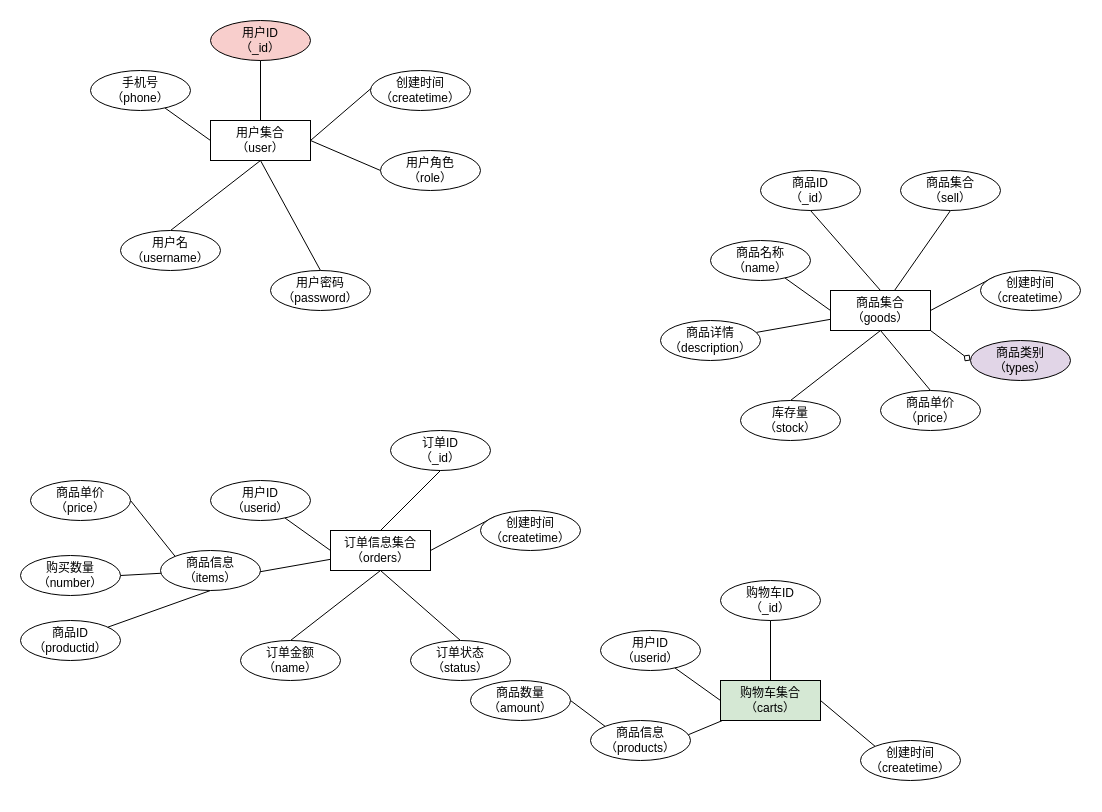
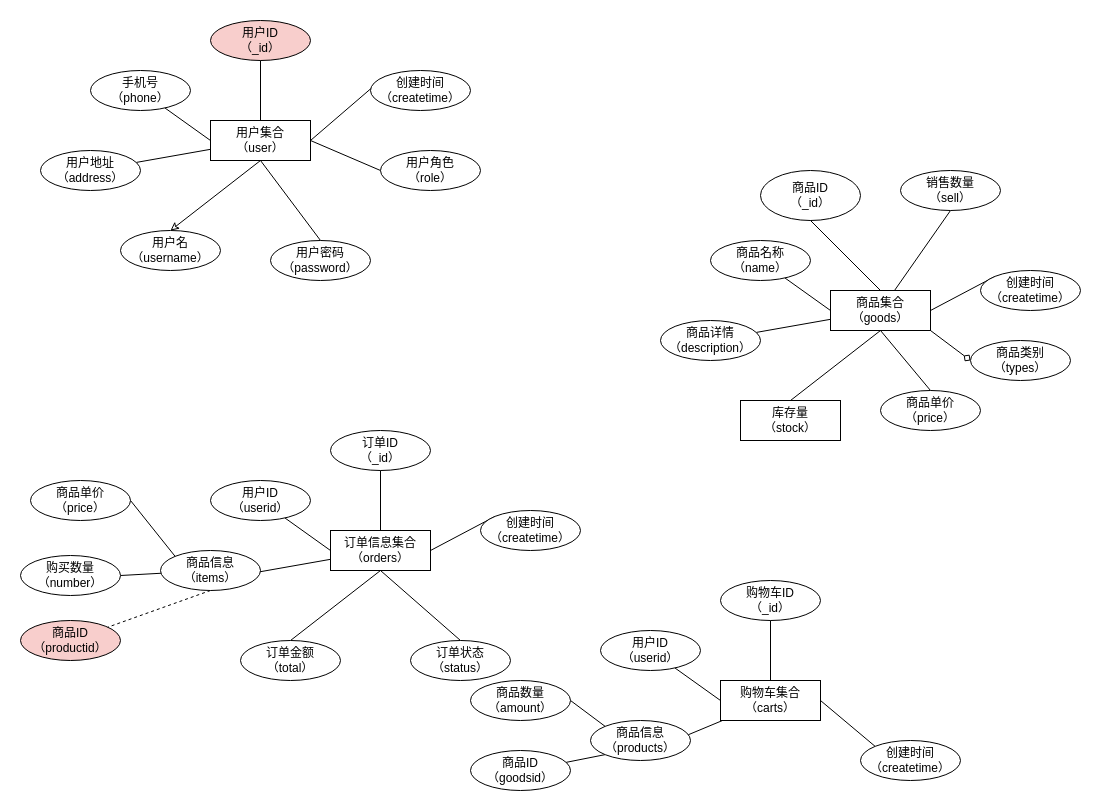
+ <mxCell id="6" value="" style="rounded=0;orthogonalLoop=1;jettySize=auto;html=1;endArrow=none;endFill=0;" parent="1" source="10" target="12" edge="1"><mxGeometry relative="1" as="geometry" /></mxCell>
+ <mxCell id="12" value="用户地址&lt;br&gt;（address）" style="ellipse;whiteSpace=wrap;html=1;align=center;" parent="1" vertex="1"><mxGeometry x="40" y="150" width="100" height="40" as="geometry" /></mxCell>
- <mxCell id="28" value="商品ID&lt;br&gt;（_id）" style="ellipse;whiteSpace=wrap;html=1;align=center;" parent="1" vertex="1"><mxGeometry x="760" y="170" width="100" height="40" as="geometry" /></mxCell>
+ <mxCell id="28" value="商品ID&lt;br&gt;（_id）" style="ellipse;whiteSpace=wrap;html=1;align=center;" parent="1" vertex="1"><mxGeometry x="760" y="170" width="100" height="50" as="geometry" /></mxCell>
- <mxCell id="60" value="商品集合&lt;br&gt;（sell）" style="ellipse;whiteSpace=wrap;html=1;align=center;" vertex="1" parent="1"><mxGeometry x="900" y="170" width="100" height="40" as="geometry" /></mxCell>
+ <mxCell id="60" value="销售数量&lt;br&gt;（sell）" style="ellipse;whiteSpace=wrap;html=1;align=center;" vertex="1" parent="1"><mxGeometry x="900" y="170" width="100" height="40" as="geometry" /></mxCell>
- <mxCell id="3" style="rounded=0;orthogonalLoop=1;jettySize=auto;html=1;exitX=0.5;exitY=1;exitDx=0;exitDy=0;entryX=0.5;entryY=0;entryDx=0;entryDy=0;endArrow=none;endFill=0;" parent="1" source="10" target="15" edge="1"><mxGeometry relative="1" as="geometry" /></mxCell>
+ <mxCell id="3" style="rounded=0;orthogonalLoop=1;jettySize=auto;html=1;exitX=0.5;exitY=1;exitDx=0;exitDy=0;entryX=0.5;entryY=0;entryDx=0;entryDy=0;endArrow=classic;endFill=0;" parent="1" source="10" target="15" edge="1"><mxGeometry relative="1" as="geometry" /></mxCell>
- <mxCell id="14" value="用户密码&lt;br&gt;（password）" style="ellipse;whiteSpace=wrap;html=1;align=center;" parent="1" vertex="1"><mxGeometry x="270" y="270" width="100" height="40" as="geometry" /></mxCell>
+ <mxCell id="14" value="用户密码&lt;br&gt;（password）" style="ellipse;whiteSpace=wrap;html=1;align=center;" parent="1" vertex="1"><mxGeometry x="270" y="240" width="100" height="40" as="geometry" /></mxCell>
- <mxCell id="42" value="商品类别&lt;br&gt;（types）" style="ellipse;whiteSpace=wrap;html=1;align=center;fillColor=#e1d5e7;" parent="1" vertex="1"><mxGeometry x="970" y="340" width="100" height="40" as="geometry" /></mxCell>
+ <mxCell id="42" value="商品类别&lt;br&gt;（types）" style="ellipse;whiteSpace=wrap;html=1;align=center;" parent="1" vertex="1"><mxGeometry x="970" y="340" width="100" height="40" as="geometry" /></mxCell>
- <mxCell id="41" value="库存量&lt;br&gt;（stock）" style="ellipse;whiteSpace=wrap;html=1;align=center;" parent="1" vertex="1"><mxGeometry x="740" y="400" width="100" height="40" as="geometry" /></mxCell>
+ <mxCell id="41" value="库存量&lt;br&gt;（stock）" style="whiteSpace=wrap;html=1;align=center;rounded=0;" parent="1" vertex="1"><mxGeometry x="740" y="400" width="100" height="40" as="geometry" /></mxCell>
- <mxCell id="16" value="订单ID&lt;br&gt;（_id）" style="ellipse;whiteSpace=wrap;html=1;align=center;" parent="1" vertex="1"><mxGeometry x="390" y="430" width="100" height="40" as="geometry" /></mxCell>
+ <mxCell id="16" value="订单ID&lt;br&gt;（_id）" style="ellipse;whiteSpace=wrap;html=1;align=center;" parent="1" vertex="1"><mxGeometry x="330" y="430" width="100" height="40" as="geometry" /></mxCell>
- <mxCell id="53" style="rounded=0;orthogonalLoop=1;jettySize=auto;html=1;exitX=0.5;exitY=1;exitDx=0;exitDy=0;endArrow=none;endFill=0;" edge="1" parent="1" source="54" target="52"><mxGeometry relative="1" as="geometry" /></mxCell>
+ <mxCell id="53" style="rounded=0;orthogonalLoop=1;jettySize=auto;html=1;exitX=0.5;exitY=1;exitDx=0;exitDy=0;endArrow=none;endFill=0;dashed=1;" edge="1" parent="1" source="54" target="52"><mxGeometry relative="1" as="geometry" /></mxCell>
- <mxCell id="52" value="商品ID&lt;br&gt;（productid）" style="ellipse;whiteSpace=wrap;html=1;align=center;" vertex="1" parent="1"><mxGeometry x="20" y="620" width="100" height="40" as="geometry" /></mxCell>
+ <mxCell id="52" value="商品ID&lt;br&gt;（productid）" style="ellipse;whiteSpace=wrap;html=1;align=center;fillColor=#f8cecc;" vertex="1" parent="1"><mxGeometry x="20" y="620" width="100" height="40" as="geometry" /></mxCell>
- <mxCell id="27" value="订单金额&lt;br&gt;（name）" style="ellipse;whiteSpace=wrap;html=1;align=center;" parent="1" vertex="1"><mxGeometry x="240" y="640" width="100" height="40" as="geometry" /></mxCell>
+ <mxCell id="27" value="订单金额&lt;br&gt;（total）" style="ellipse;whiteSpace=wrap;html=1;align=center;" parent="1" vertex="1"><mxGeometry x="240" y="640" width="100" height="40" as="geometry" /></mxCell>
- <mxCell id="48" value="购物车集合&lt;br&gt;（carts）" style="whiteSpace=wrap;html=1;align=center;fillColor=#d5e8d4;" parent="1" vertex="1"><mxGeometry x="720" y="680" width="100" height="40" as="geometry" /></mxCell>
+ <mxCell id="48" value="购物车集合&lt;br&gt;（carts）" style="whiteSpace=wrap;html=1;align=center;" parent="1" vertex="1"><mxGeometry x="720" y="680" width="100" height="40" as="geometry" /></mxCell>
+ <mxCell id="62" style="rounded=0;orthogonalLoop=1;jettySize=auto;html=1;exitX=0;exitY=1;exitDx=0;exitDy=0;endArrow=none;endFill=0;" edge="1" parent="1" source="63" target="61"><mxGeometry relative="1" as="geometry" /></mxCell>
+ <mxCell id="61" value="商品ID&lt;br&gt;（goodsid）" style="ellipse;whiteSpace=wrap;html=1;align=center;" vertex="1" parent="1"><mxGeometry x="470" y="750" width="100" height="40" as="geometry" /></mxCell>
